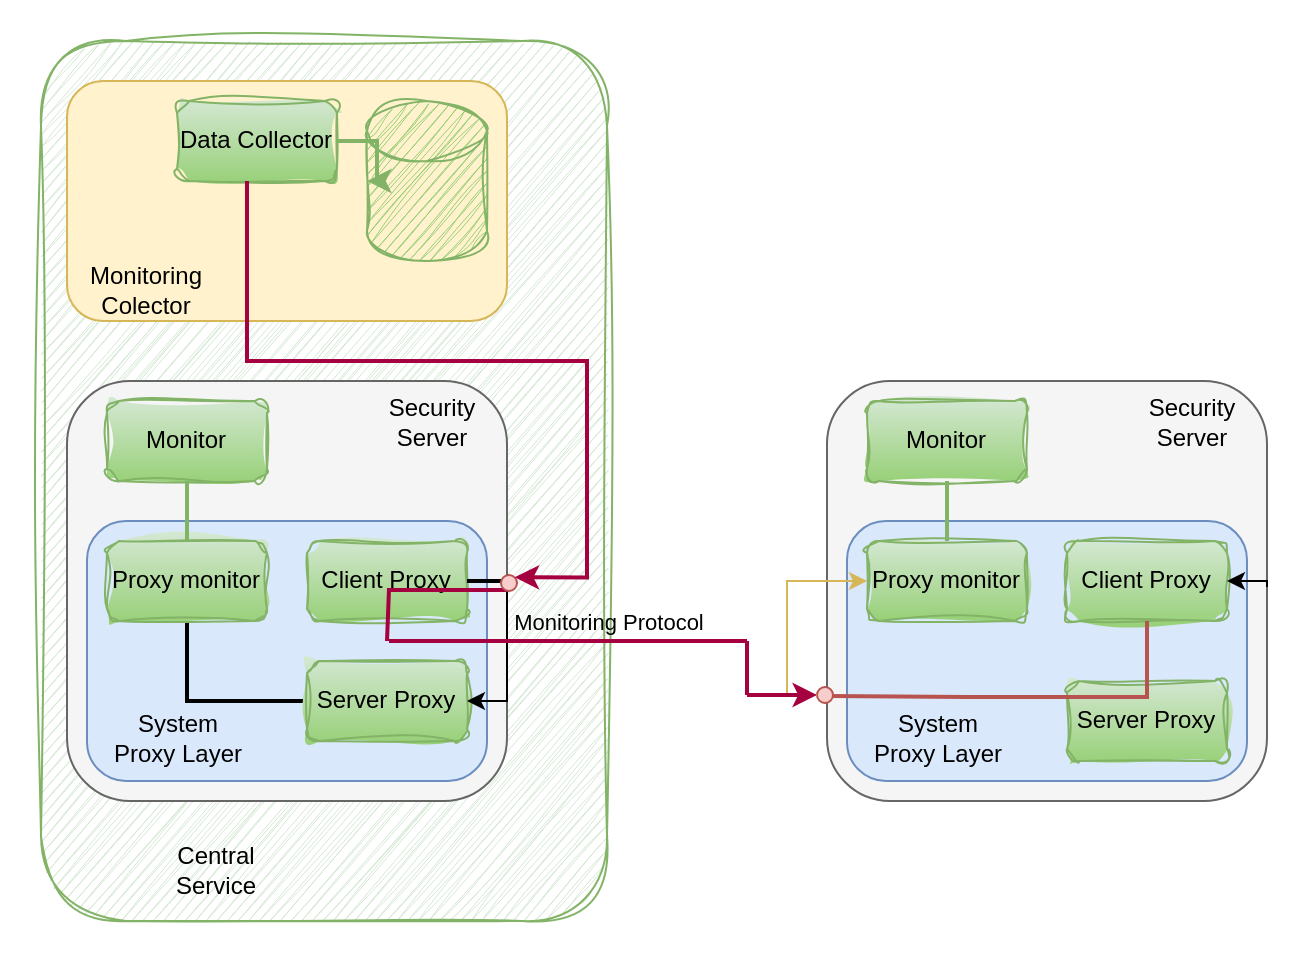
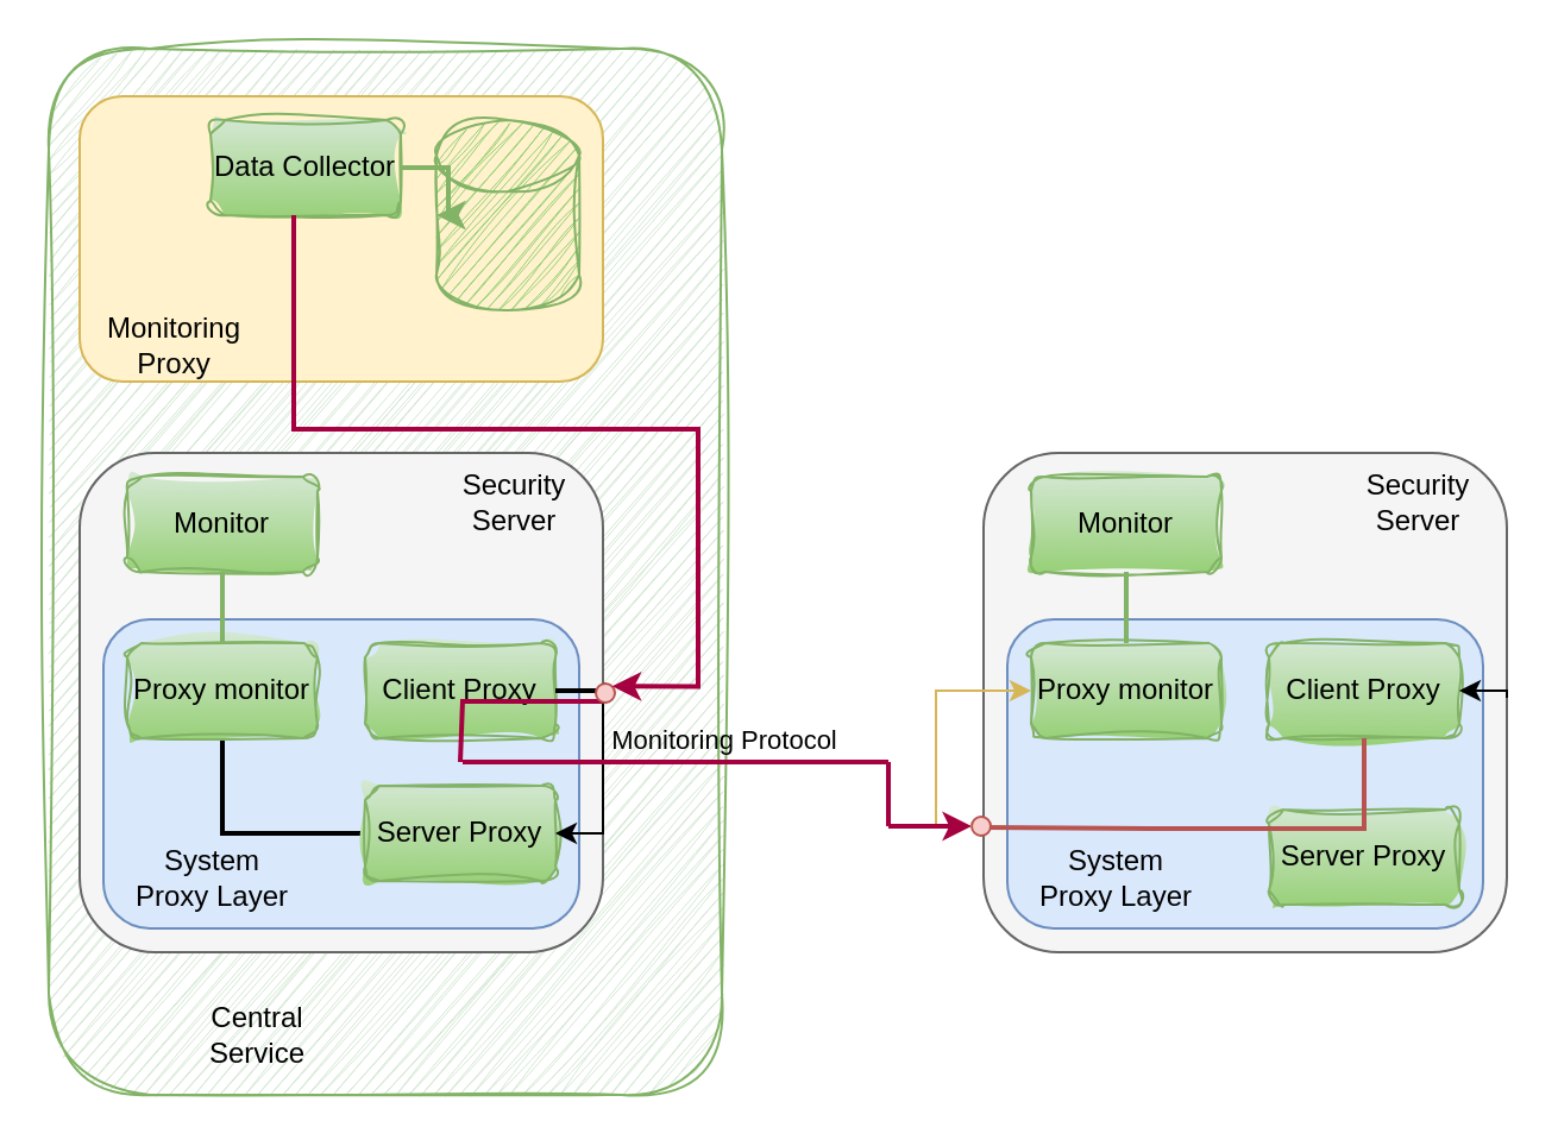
- <mxCell id="36" value="Monitoring Colector" style="text;html=1;strokeColor=none;fillColor=none;align=center;verticalAlign=middle;whiteSpace=wrap;rounded=0;" vertex="1" parent="32"><mxGeometry x="10" y="90" width="60" height="30" as="geometry" /></mxCell>
+ <mxCell id="36" value="Monitoring Proxy" style="text;html=1;strokeColor=none;fillColor=none;align=center;verticalAlign=middle;whiteSpace=wrap;rounded=0;" vertex="1" parent="32"><mxGeometry x="10" y="90" width="60" height="30" as="geometry" /></mxCell>
